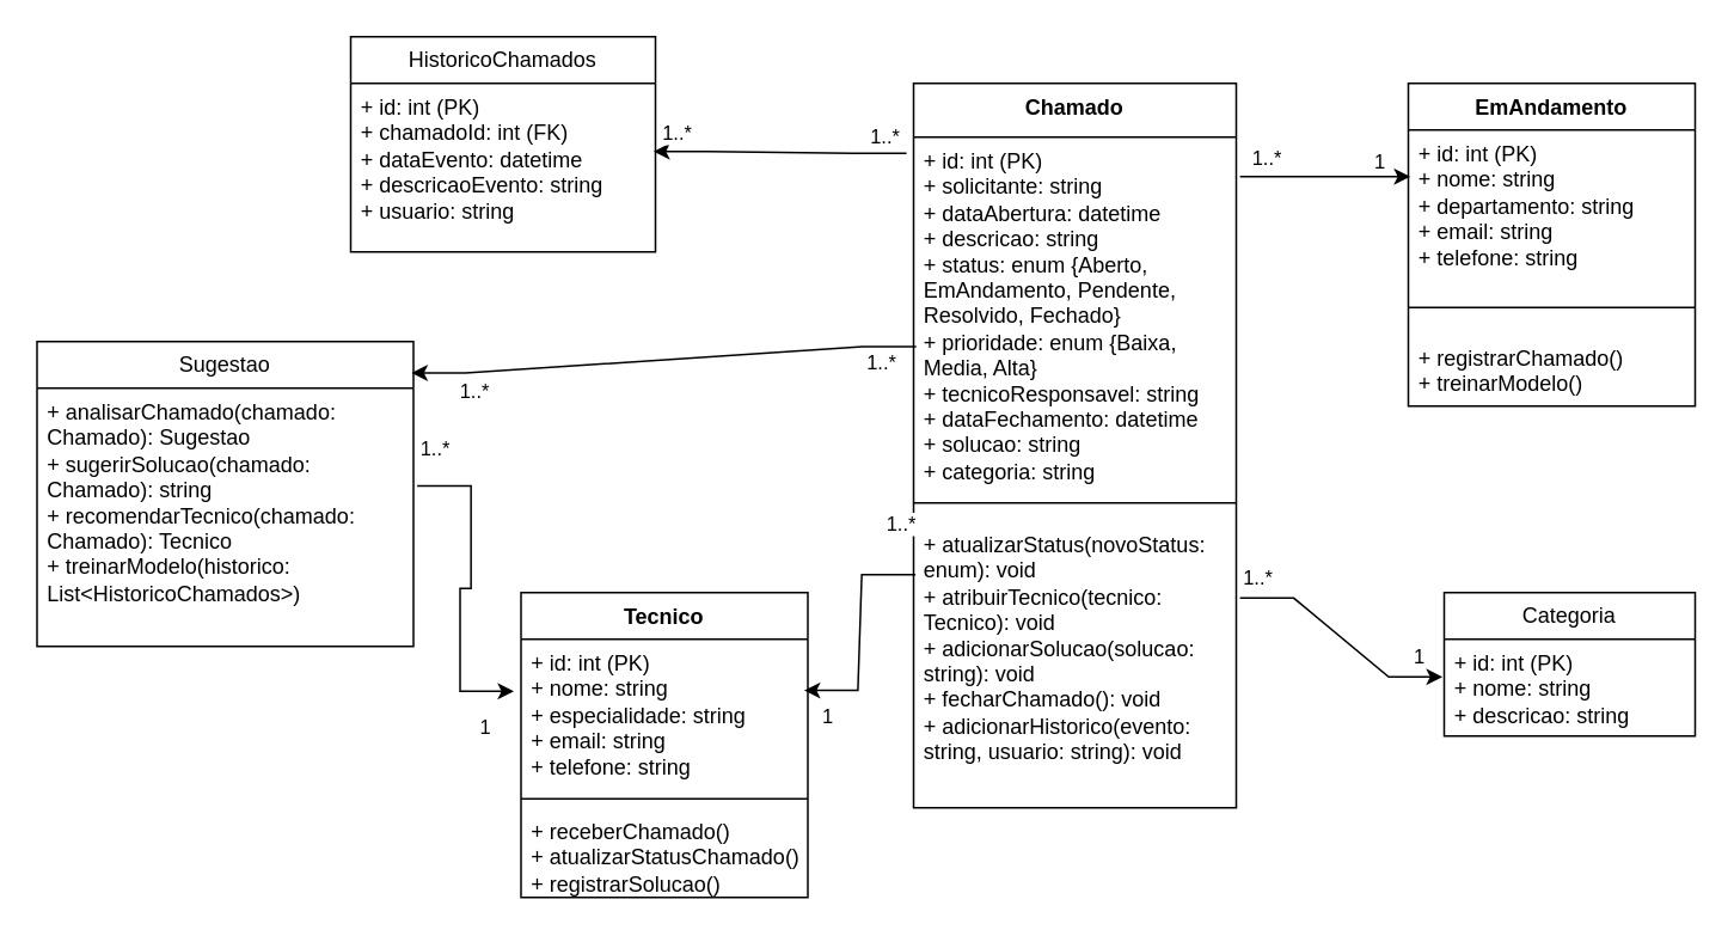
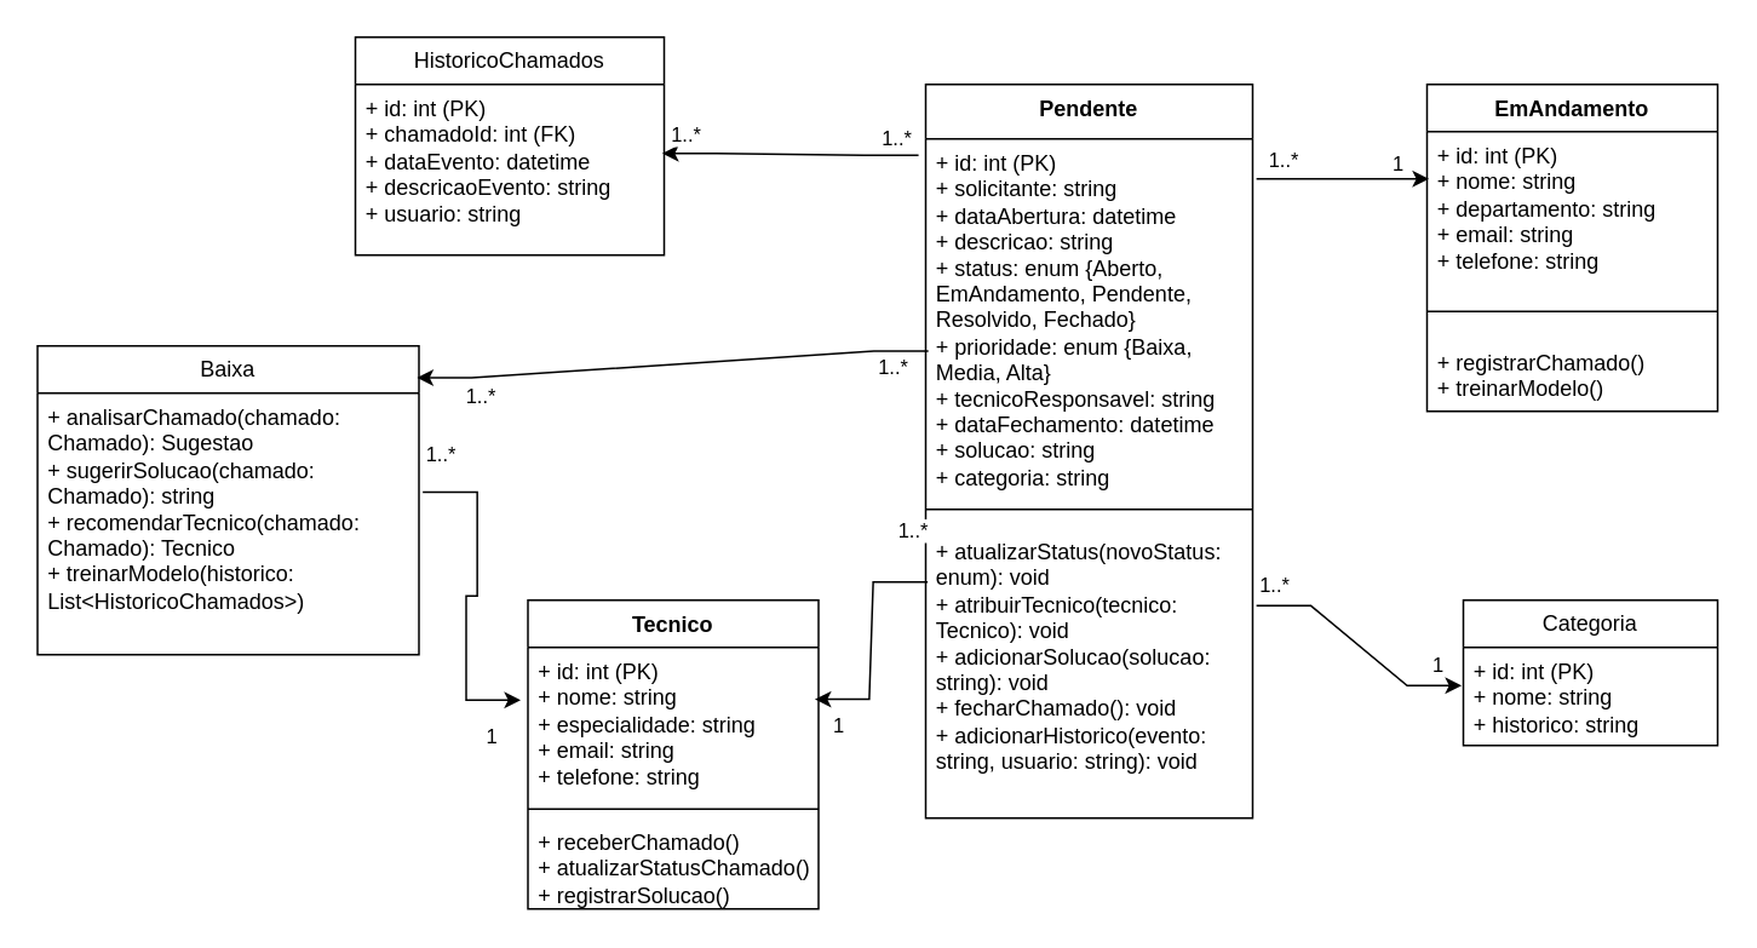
- <mxCell id="2" value="Chamado" style="swimlane;fontStyle=1;align=center;verticalAlign=top;childLayout=stackLayout;horizontal=1;startSize=30;horizontalStack=0;resizeParent=1;resizeParentMax=0;resizeLast=0;collapsible=1;marginBottom=0;whiteSpace=wrap;html=1;" parent="1" vertex="1"><mxGeometry x="509" y="46" width="180" height="404" as="geometry" /></mxCell>
+ <mxCell id="2" value="Pendente" style="swimlane;fontStyle=1;align=center;verticalAlign=top;childLayout=stackLayout;horizontal=1;startSize=30;horizontalStack=0;resizeParent=1;resizeParentMax=0;resizeLast=0;collapsible=1;marginBottom=0;whiteSpace=wrap;html=1;" parent="1" vertex="1"><mxGeometry x="509" y="46" width="180" height="404" as="geometry" /></mxCell>
- <mxCell id="21" value="Sugestao" style="swimlane;fontStyle=0;childLayout=stackLayout;horizontal=1;startSize=26;fillColor=none;horizontalStack=0;resizeParent=1;resizeParentMax=0;resizeLast=0;collapsible=1;marginBottom=0;whiteSpace=wrap;html=1;" parent="1" vertex="1"><mxGeometry x="20" y="190" width="210" height="170" as="geometry" /></mxCell>
+ <mxCell id="21" value="Baixa" style="swimlane;fontStyle=0;childLayout=stackLayout;horizontal=1;startSize=26;fillColor=none;horizontalStack=0;resizeParent=1;resizeParentMax=0;resizeLast=0;collapsible=1;marginBottom=0;whiteSpace=wrap;html=1;" parent="1" vertex="1"><mxGeometry x="20" y="190" width="210" height="170" as="geometry" /></mxCell>
- <mxCell id="18" value="+ id: int (PK)&lt;br&gt;+ nome: string&lt;br&gt;+ descricao: string" style="text;strokeColor=none;fillColor=none;align=left;verticalAlign=top;spacingLeft=4;spacingRight=4;overflow=hidden;rotatable=0;points=[[0,0.5],[1,0.5]];portConstraint=eastwest;whiteSpace=wrap;html=1;" parent="17" vertex="1"><mxGeometry y="26" width="140" height="54" as="geometry" /></mxCell>
+ <mxCell id="18" value="+ id: int (PK)&lt;br&gt;+ nome: string&lt;br&gt;+ historico: string" style="text;strokeColor=none;fillColor=none;align=left;verticalAlign=top;spacingLeft=4;spacingRight=4;overflow=hidden;rotatable=0;points=[[0,0.5],[1,0.5]];portConstraint=eastwest;whiteSpace=wrap;html=1;" parent="17" vertex="1"><mxGeometry y="26" width="140" height="54" as="geometry" /></mxCell>
